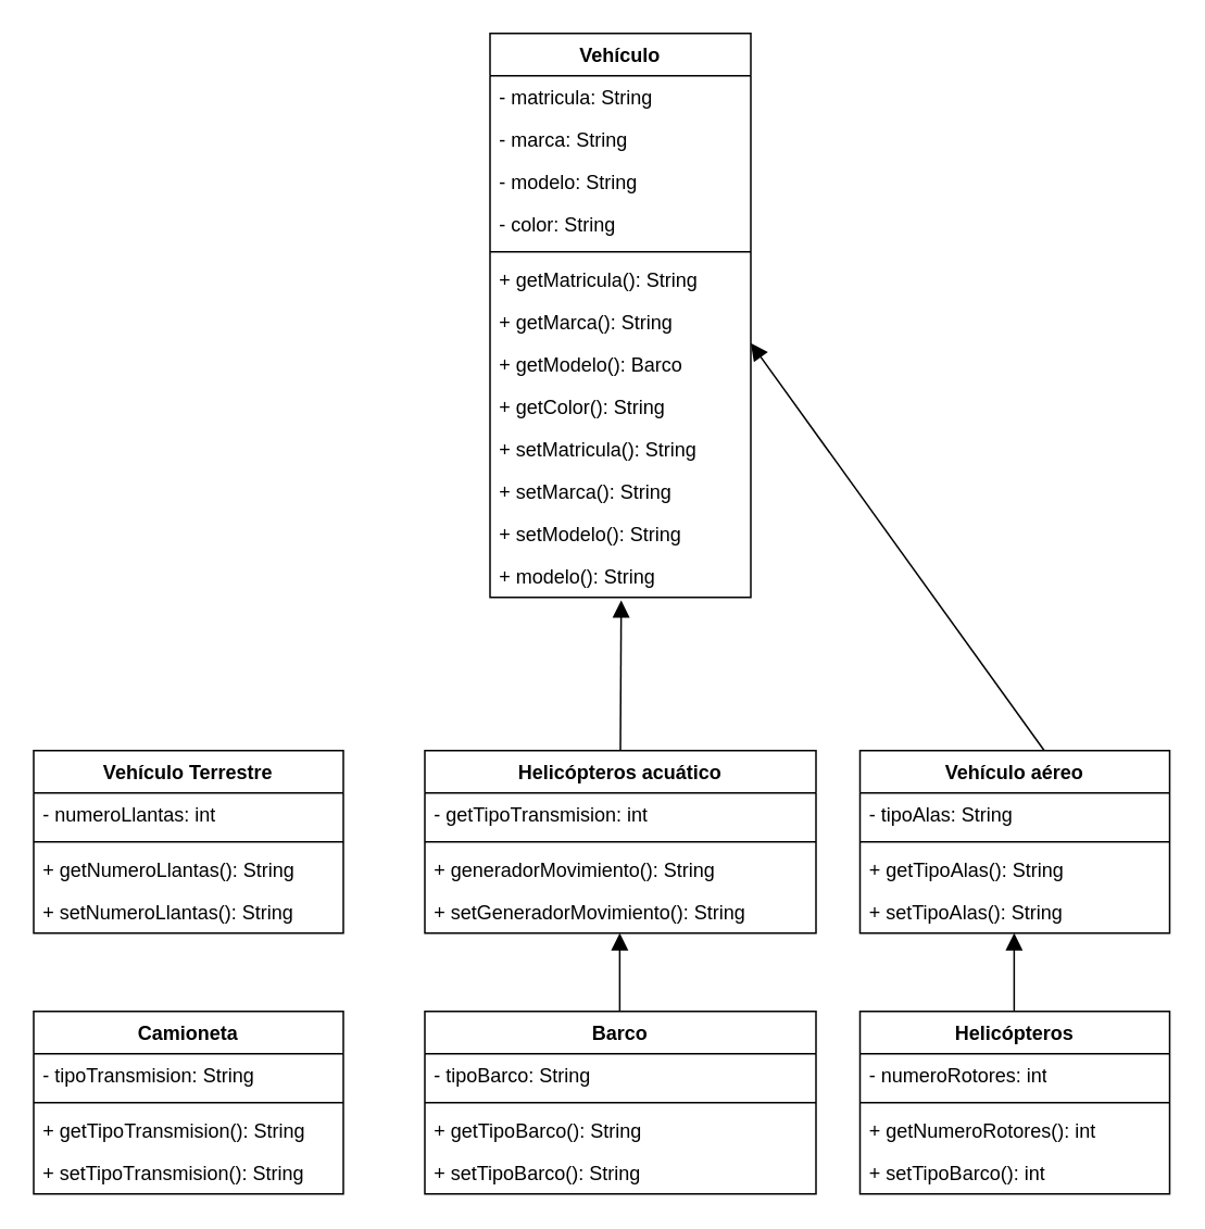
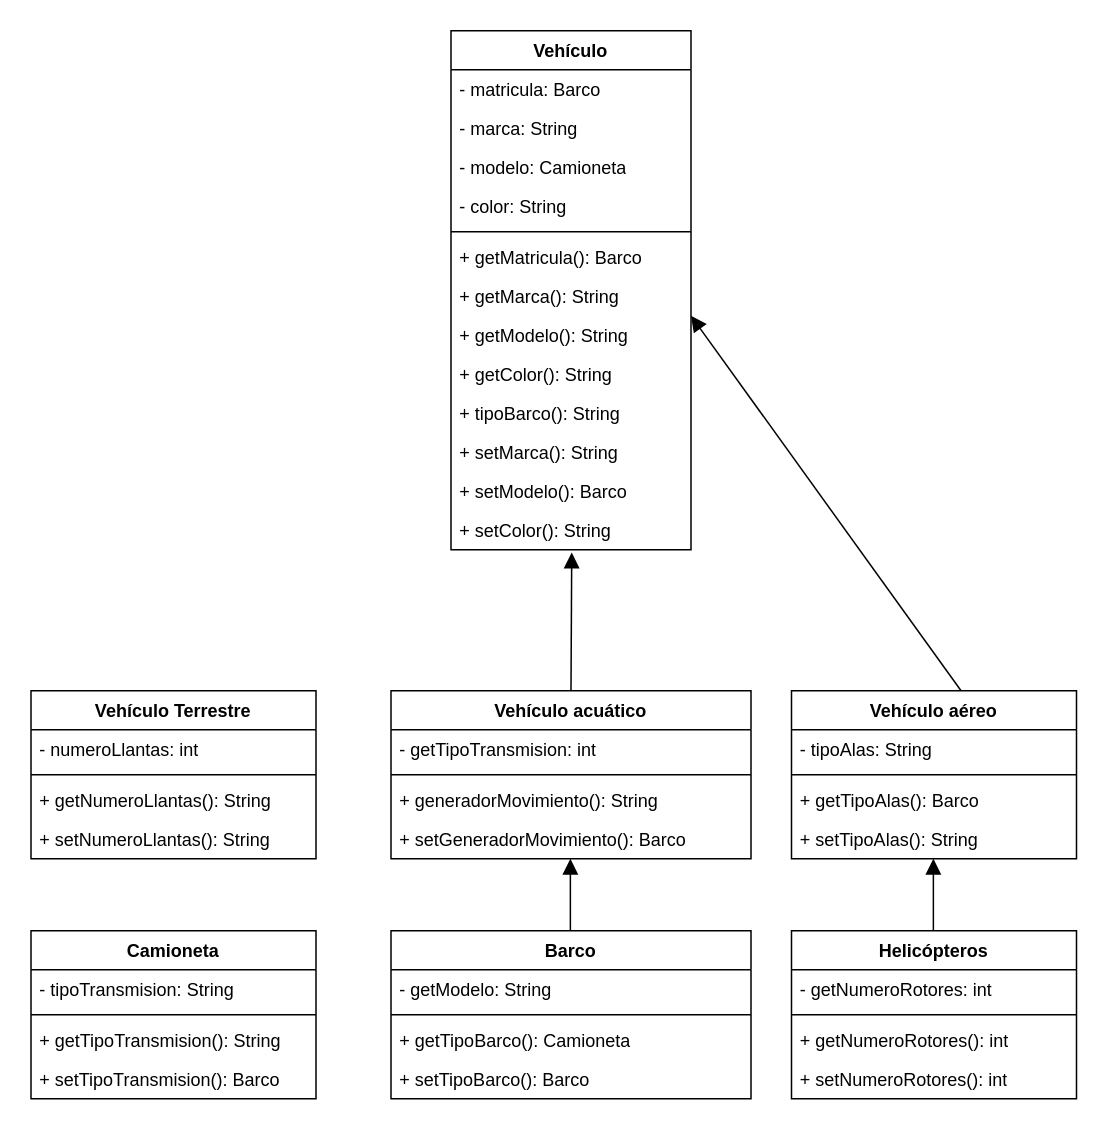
- <mxCell id="3" value="- matricula: String" style="text;strokeColor=none;fillColor=none;align=left;verticalAlign=top;spacingLeft=4;spacingRight=4;overflow=hidden;rotatable=0;points=[[0,0.5],[1,0.5]];portConstraint=eastwest;whiteSpace=wrap;html=1;" vertex="1" parent="2"><mxGeometry y="26" width="160" height="26" as="geometry" /></mxCell>
+ <mxCell id="3" value="- matricula: Barco" style="text;strokeColor=none;fillColor=none;align=left;verticalAlign=top;spacingLeft=4;spacingRight=4;overflow=hidden;rotatable=0;points=[[0,0.5],[1,0.5]];portConstraint=eastwest;whiteSpace=wrap;html=1;" vertex="1" parent="2"><mxGeometry y="26" width="160" height="26" as="geometry" /></mxCell>
- <mxCell id="5" value="- modelo: String" style="text;strokeColor=none;fillColor=none;align=left;verticalAlign=top;spacingLeft=4;spacingRight=4;overflow=hidden;rotatable=0;points=[[0,0.5],[1,0.5]];portConstraint=eastwest;whiteSpace=wrap;html=1;" vertex="1" parent="2"><mxGeometry y="78" width="160" height="26" as="geometry" /></mxCell>
+ <mxCell id="5" value="- modelo: Camioneta" style="text;strokeColor=none;fillColor=none;align=left;verticalAlign=top;spacingLeft=4;spacingRight=4;overflow=hidden;rotatable=0;points=[[0,0.5],[1,0.5]];portConstraint=eastwest;whiteSpace=wrap;html=1;" vertex="1" parent="2"><mxGeometry y="78" width="160" height="26" as="geometry" /></mxCell>
- <mxCell id="8" value="+ getMatricula(): String" style="text;strokeColor=none;fillColor=none;align=left;verticalAlign=top;spacingLeft=4;spacingRight=4;overflow=hidden;rotatable=0;points=[[0,0.5],[1,0.5]];portConstraint=eastwest;whiteSpace=wrap;html=1;" vertex="1" parent="2"><mxGeometry y="138" width="160" height="26" as="geometry" /></mxCell>
+ <mxCell id="8" value="+ getMatricula(): Barco" style="text;strokeColor=none;fillColor=none;align=left;verticalAlign=top;spacingLeft=4;spacingRight=4;overflow=hidden;rotatable=0;points=[[0,0.5],[1,0.5]];portConstraint=eastwest;whiteSpace=wrap;html=1;" vertex="1" parent="2"><mxGeometry y="138" width="160" height="26" as="geometry" /></mxCell>
- <mxCell id="10" value="+ getModelo(): Barco" style="text;strokeColor=none;fillColor=none;align=left;verticalAlign=top;spacingLeft=4;spacingRight=4;overflow=hidden;rotatable=0;points=[[0,0.5],[1,0.5]];portConstraint=eastwest;whiteSpace=wrap;html=1;" vertex="1" parent="2"><mxGeometry y="190" width="160" height="26" as="geometry" /></mxCell>
+ <mxCell id="10" value="+ getModelo(): String" style="text;strokeColor=none;fillColor=none;align=left;verticalAlign=top;spacingLeft=4;spacingRight=4;overflow=hidden;rotatable=0;points=[[0,0.5],[1,0.5]];portConstraint=eastwest;whiteSpace=wrap;html=1;" vertex="1" parent="2"><mxGeometry y="190" width="160" height="26" as="geometry" /></mxCell>
- <mxCell id="12" value="+ setMatricula(): String" style="text;strokeColor=none;fillColor=none;align=left;verticalAlign=top;spacingLeft=4;spacingRight=4;overflow=hidden;rotatable=0;points=[[0,0.5],[1,0.5]];portConstraint=eastwest;whiteSpace=wrap;html=1;" vertex="1" parent="2"><mxGeometry y="242" width="160" height="26" as="geometry" /></mxCell>
+ <mxCell id="12" value="+ tipoBarco(): String" style="text;strokeColor=none;fillColor=none;align=left;verticalAlign=top;spacingLeft=4;spacingRight=4;overflow=hidden;rotatable=0;points=[[0,0.5],[1,0.5]];portConstraint=eastwest;whiteSpace=wrap;html=1;" vertex="1" parent="2"><mxGeometry y="242" width="160" height="26" as="geometry" /></mxCell>
- <mxCell id="15" value="+ setModelo(): String" style="text;strokeColor=none;fillColor=none;align=left;verticalAlign=top;spacingLeft=4;spacingRight=4;overflow=hidden;rotatable=0;points=[[0,0.5],[1,0.5]];portConstraint=eastwest;whiteSpace=wrap;html=1;" vertex="1" parent="2"><mxGeometry y="294" width="160" height="26" as="geometry" /></mxCell>
+ <mxCell id="15" value="+ setModelo(): Barco" style="text;strokeColor=none;fillColor=none;align=left;verticalAlign=top;spacingLeft=4;spacingRight=4;overflow=hidden;rotatable=0;points=[[0,0.5],[1,0.5]];portConstraint=eastwest;whiteSpace=wrap;html=1;" vertex="1" parent="2"><mxGeometry y="294" width="160" height="26" as="geometry" /></mxCell>
- <mxCell id="16" value="+ modelo(): String" style="text;strokeColor=none;fillColor=none;align=left;verticalAlign=top;spacingLeft=4;spacingRight=4;overflow=hidden;rotatable=0;points=[[0,0.5],[1,0.5]];portConstraint=eastwest;whiteSpace=wrap;html=1;" vertex="1" parent="2"><mxGeometry y="320" width="160" height="26" as="geometry" /></mxCell>
+ <mxCell id="16" value="+ setColor(): String" style="text;strokeColor=none;fillColor=none;align=left;verticalAlign=top;spacingLeft=4;spacingRight=4;overflow=hidden;rotatable=0;points=[[0,0.5],[1,0.5]];portConstraint=eastwest;whiteSpace=wrap;html=1;" vertex="1" parent="2"><mxGeometry y="320" width="160" height="26" as="geometry" /></mxCell>
- <mxCell id="22" value="Helicópteros acuático" style="swimlane;fontStyle=1;align=center;verticalAlign=top;childLayout=stackLayout;horizontal=1;startSize=26;horizontalStack=0;resizeParent=1;resizeParentMax=0;resizeLast=0;collapsible=1;marginBottom=0;whiteSpace=wrap;html=1;" vertex="1" parent="1"><mxGeometry x="260" y="460" width="240" height="112" as="geometry" /></mxCell>
+ <mxCell id="22" value="Vehículo acuático" style="swimlane;fontStyle=1;align=center;verticalAlign=top;childLayout=stackLayout;horizontal=1;startSize=26;horizontalStack=0;resizeParent=1;resizeParentMax=0;resizeLast=0;collapsible=1;marginBottom=0;whiteSpace=wrap;html=1;" vertex="1" parent="1"><mxGeometry x="260" y="460" width="240" height="112" as="geometry" /></mxCell>
- <mxCell id="30" value="+ getTipoAlas(): String" style="text;strokeColor=none;fillColor=none;align=left;verticalAlign=top;spacingLeft=4;spacingRight=4;overflow=hidden;rotatable=0;points=[[0,0.5],[1,0.5]];portConstraint=eastwest;whiteSpace=wrap;html=1;" vertex="1" parent="27"><mxGeometry y="60" width="190" height="26" as="geometry" /></mxCell>
+ <mxCell id="30" value="+ getTipoAlas(): Barco" style="text;strokeColor=none;fillColor=none;align=left;verticalAlign=top;spacingLeft=4;spacingRight=4;overflow=hidden;rotatable=0;points=[[0,0.5],[1,0.5]];portConstraint=eastwest;whiteSpace=wrap;html=1;" vertex="1" parent="27"><mxGeometry y="60" width="190" height="26" as="geometry" /></mxCell>
- <mxCell id="26" value="+ setGeneradorMovimiento(): String" style="text;strokeColor=none;fillColor=none;align=left;verticalAlign=top;spacingLeft=4;spacingRight=4;overflow=hidden;rotatable=0;points=[[0,0.5],[1,0.5]];portConstraint=eastwest;whiteSpace=wrap;html=1;" vertex="1" parent="22"><mxGeometry y="86" width="240" height="26" as="geometry" /></mxCell>
+ <mxCell id="26" value="+ setGeneradorMovimiento(): Barco" style="text;strokeColor=none;fillColor=none;align=left;verticalAlign=top;spacingLeft=4;spacingRight=4;overflow=hidden;rotatable=0;points=[[0,0.5],[1,0.5]];portConstraint=eastwest;whiteSpace=wrap;html=1;" vertex="1" parent="22"><mxGeometry y="86" width="240" height="26" as="geometry" /></mxCell>
- <mxCell id="38" value="- tipoBarco: String&lt;div&gt;&lt;br&gt;&lt;/div&gt;" style="text;strokeColor=none;fillColor=none;align=left;verticalAlign=top;spacingLeft=4;spacingRight=4;overflow=hidden;rotatable=0;points=[[0,0.5],[1,0.5]];portConstraint=eastwest;whiteSpace=wrap;html=1;" vertex="1" parent="37"><mxGeometry y="26" width="240" height="26" as="geometry" /></mxCell>
+ <mxCell id="38" value="- getModelo: String&lt;div&gt;&lt;br&gt;&lt;/div&gt;" style="text;strokeColor=none;fillColor=none;align=left;verticalAlign=top;spacingLeft=4;spacingRight=4;overflow=hidden;rotatable=0;points=[[0,0.5],[1,0.5]];portConstraint=eastwest;whiteSpace=wrap;html=1;" vertex="1" parent="37"><mxGeometry y="26" width="240" height="26" as="geometry" /></mxCell>
- <mxCell id="43" value="- numeroRotores: int&lt;div&gt;&lt;br&gt;&lt;/div&gt;" style="text;strokeColor=none;fillColor=none;align=left;verticalAlign=top;spacingLeft=4;spacingRight=4;overflow=hidden;rotatable=0;points=[[0,0.5],[1,0.5]];portConstraint=eastwest;whiteSpace=wrap;html=1;" vertex="1" parent="42"><mxGeometry y="26" width="190" height="26" as="geometry" /></mxCell>
+ <mxCell id="43" value="- getNumeroRotores: int&lt;div&gt;&lt;br&gt;&lt;/div&gt;" style="text;strokeColor=none;fillColor=none;align=left;verticalAlign=top;spacingLeft=4;spacingRight=4;overflow=hidden;rotatable=0;points=[[0,0.5],[1,0.5]];portConstraint=eastwest;whiteSpace=wrap;html=1;" vertex="1" parent="42"><mxGeometry y="26" width="190" height="26" as="geometry" /></mxCell>
- <mxCell id="40" value="+ getTipoBarco(): String" style="text;strokeColor=none;fillColor=none;align=left;verticalAlign=top;spacingLeft=4;spacingRight=4;overflow=hidden;rotatable=0;points=[[0,0.5],[1,0.5]];portConstraint=eastwest;whiteSpace=wrap;html=1;" vertex="1" parent="37"><mxGeometry y="60" width="240" height="26" as="geometry" /></mxCell>
+ <mxCell id="40" value="+ getTipoBarco(): Camioneta" style="text;strokeColor=none;fillColor=none;align=left;verticalAlign=top;spacingLeft=4;spacingRight=4;overflow=hidden;rotatable=0;points=[[0,0.5],[1,0.5]];portConstraint=eastwest;whiteSpace=wrap;html=1;" vertex="1" parent="37"><mxGeometry y="60" width="240" height="26" as="geometry" /></mxCell>
- <mxCell id="36" value="+ setTipoTransmision(): String" style="text;strokeColor=none;fillColor=none;align=left;verticalAlign=top;spacingLeft=4;spacingRight=4;overflow=hidden;rotatable=0;points=[[0,0.5],[1,0.5]];portConstraint=eastwest;whiteSpace=wrap;html=1;" vertex="1" parent="32"><mxGeometry y="86" width="190" height="26" as="geometry" /></mxCell>
+ <mxCell id="36" value="+ setTipoTransmision(): Barco" style="text;strokeColor=none;fillColor=none;align=left;verticalAlign=top;spacingLeft=4;spacingRight=4;overflow=hidden;rotatable=0;points=[[0,0.5],[1,0.5]];portConstraint=eastwest;whiteSpace=wrap;html=1;" vertex="1" parent="32"><mxGeometry y="86" width="190" height="26" as="geometry" /></mxCell>
- <mxCell id="41" value="+ setTipoBarco(): String" style="text;strokeColor=none;fillColor=none;align=left;verticalAlign=top;spacingLeft=4;spacingRight=4;overflow=hidden;rotatable=0;points=[[0,0.5],[1,0.5]];portConstraint=eastwest;whiteSpace=wrap;html=1;" vertex="1" parent="37"><mxGeometry y="86" width="240" height="26" as="geometry" /></mxCell>
+ <mxCell id="41" value="+ setTipoBarco(): Barco" style="text;strokeColor=none;fillColor=none;align=left;verticalAlign=top;spacingLeft=4;spacingRight=4;overflow=hidden;rotatable=0;points=[[0,0.5],[1,0.5]];portConstraint=eastwest;whiteSpace=wrap;html=1;" vertex="1" parent="37"><mxGeometry y="86" width="240" height="26" as="geometry" /></mxCell>
- <mxCell id="46" value="+ setTipoBarco(): int" style="text;strokeColor=none;fillColor=none;align=left;verticalAlign=top;spacingLeft=4;spacingRight=4;overflow=hidden;rotatable=0;points=[[0,0.5],[1,0.5]];portConstraint=eastwest;whiteSpace=wrap;html=1;" vertex="1" parent="42"><mxGeometry y="86" width="190" height="26" as="geometry" /></mxCell>
+ <mxCell id="46" value="+ setNumeroRotores(): int" style="text;strokeColor=none;fillColor=none;align=left;verticalAlign=top;spacingLeft=4;spacingRight=4;overflow=hidden;rotatable=0;points=[[0,0.5],[1,0.5]];portConstraint=eastwest;whiteSpace=wrap;html=1;" vertex="1" parent="42"><mxGeometry y="86" width="190" height="26" as="geometry" /></mxCell>
